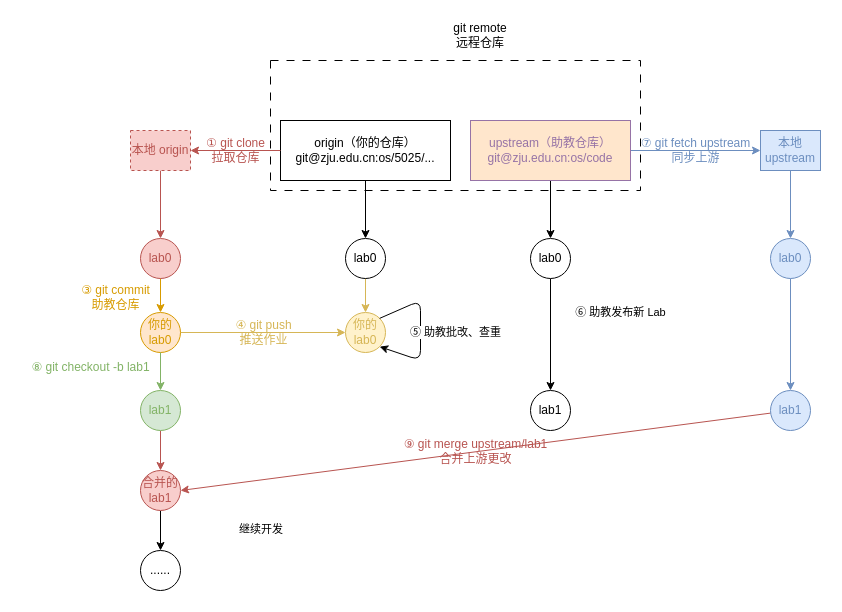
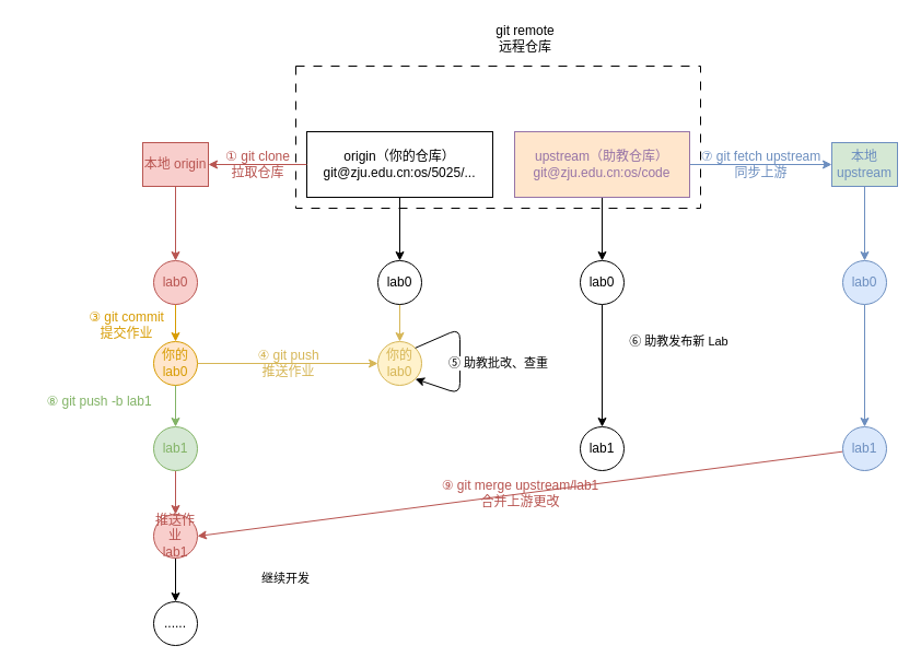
- <mxCell id="18" value="本地 origin" style="rounded=0;whiteSpace=wrap;html=1;fillColor=#f8cecc;strokeColor=#b85450;fontColor=#B85450;dashed=1;" vertex="1" parent="1"><mxGeometry x="130" y="130" width="60" height="40" as="geometry" /></mxCell>
+ <mxCell id="18" value="本地 origin" style="rounded=0;whiteSpace=wrap;html=1;fillColor=#f8cecc;strokeColor=#b85450;fontColor=#B85450;" vertex="1" parent="1"><mxGeometry x="130" y="130" width="60" height="40" as="geometry" /></mxCell>
- <mxCell id="31" value="本地 upstream" style="rounded=0;whiteSpace=wrap;html=1;fillColor=#dae8fc;strokeColor=#6c8ebf;fontColor=#6C8EBF;" vertex="1" parent="1"><mxGeometry x="760" y="130" width="60" height="40" as="geometry" /></mxCell>
+ <mxCell id="31" value="本地 upstream" style="rounded=0;whiteSpace=wrap;html=1;fillColor=#d5e8d4;strokeColor=#6c8ebf;fontColor=#6C8EBF;" vertex="1" parent="1"><mxGeometry x="760" y="130" width="60" height="40" as="geometry" /></mxCell>
- <mxCell id="24" value="&lt;font style=&quot;color: rgb(215, 155, 0);&quot;&gt;③ git commit&lt;/font&gt;&lt;div&gt;&lt;font style=&quot;color: rgb(215, 155, 0);&quot;&gt;助教仓库&lt;/font&gt;&lt;/div&gt;" style="text;html=1;align=center;verticalAlign=middle;resizable=0;points=[];autosize=1;strokeColor=none;fillColor=none;fontColor=#D79B00;" vertex="1" parent="1"><mxGeometry x="70" y="277" width="90" height="40" as="geometry" /></mxCell>
+ <mxCell id="24" value="&lt;font style=&quot;color: rgb(215, 155, 0);&quot;&gt;③ git commit&lt;/font&gt;&lt;div&gt;&lt;font style=&quot;color: rgb(215, 155, 0);&quot;&gt;提交作业&lt;/font&gt;&lt;/div&gt;" style="text;html=1;align=center;verticalAlign=middle;resizable=0;points=[];autosize=1;strokeColor=none;fillColor=none;fontColor=#D79B00;" vertex="1" parent="1"><mxGeometry x="70" y="277" width="90" height="40" as="geometry" /></mxCell>
- <mxCell id="27" value="⑧ git checkout -b lab1" style="text;html=1;align=center;verticalAlign=middle;resizable=0;points=[];autosize=1;strokeColor=none;fillColor=none;fontColor=#82B366;" vertex="1" parent="1"><mxGeometry x="20" y="352" width="140" height="30" as="geometry" /></mxCell>
+ <mxCell id="27" value="⑧ git push -b lab1" style="text;html=1;align=center;verticalAlign=middle;resizable=0;points=[];autosize=1;strokeColor=none;fillColor=none;fontColor=#82B366;" vertex="1" parent="1"><mxGeometry x="20" y="352" width="140" height="30" as="geometry" /></mxCell>
- <mxCell id="37" value="&lt;font style=&quot;color: rgb(184, 84, 80);&quot;&gt;合并的&lt;/font&gt;&lt;div&gt;&lt;font style=&quot;color: rgb(184, 84, 80);&quot;&gt;lab1&lt;/font&gt;&lt;/div&gt;" style="ellipse;whiteSpace=wrap;html=1;aspect=fixed;fillColor=#f8cecc;strokeColor=#b85450;fontColor=#B85450;" vertex="1" parent="1"><mxGeometry x="140" y="470" width="40" height="40" as="geometry" /></mxCell>
+ <mxCell id="37" value="&lt;font style=&quot;color: rgb(184, 84, 80);&quot;&gt;推送作业&lt;/font&gt;&lt;div&gt;&lt;font style=&quot;color: rgb(184, 84, 80);&quot;&gt;lab1&lt;/font&gt;&lt;/div&gt;" style="ellipse;whiteSpace=wrap;html=1;aspect=fixed;fillColor=#f8cecc;strokeColor=#b85450;fontColor=#B85450;" vertex="1" parent="1"><mxGeometry x="140" y="470" width="40" height="40" as="geometry" /></mxCell>
